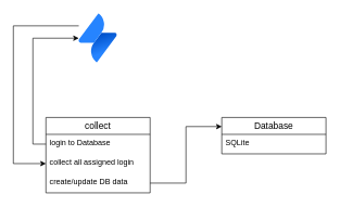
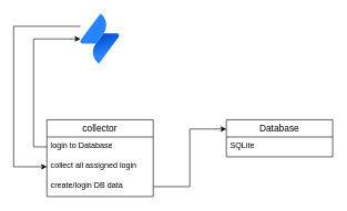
- <mxCell id="2" value="collect" style="swimlane;fontStyle=0;childLayout=stackLayout;horizontal=1;startSize=26;horizontalStack=0;resizeParent=1;resizeParentMax=0;resizeLast=0;collapsible=1;marginBottom=0;align=center;fontSize=14;" vertex="1" parent="1"><mxGeometry x="70" y="180" width="160" height="116" as="geometry"><mxRectangle x="340" y="180" width="80" height="26" as="alternateBounds" /></mxGeometry></mxCell>
+ <mxCell id="2" value="collector" style="swimlane;fontStyle=0;childLayout=stackLayout;horizontal=1;startSize=26;horizontalStack=0;resizeParent=1;resizeParentMax=0;resizeLast=0;collapsible=1;marginBottom=0;align=center;fontSize=14;" vertex="1" parent="1"><mxGeometry x="70" y="180" width="160" height="116" as="geometry"><mxRectangle x="340" y="180" width="80" height="26" as="alternateBounds" /></mxGeometry></mxCell>
- <mxCell id="5" value="create/update DB data" style="text;strokeColor=none;fillColor=none;spacingLeft=4;spacingRight=4;overflow=hidden;rotatable=0;points=[[0,0.5],[1,0.5]];portConstraint=eastwest;fontSize=12;" vertex="1" parent="2"><mxGeometry y="86" width="160" height="30" as="geometry" /></mxCell>
+ <mxCell id="5" value="create/login DB data" style="text;strokeColor=none;fillColor=none;spacingLeft=4;spacingRight=4;overflow=hidden;rotatable=0;points=[[0,0.5],[1,0.5]];portConstraint=eastwest;fontSize=12;" vertex="1" parent="2"><mxGeometry y="86" width="160" height="30" as="geometry" /></mxCell>
